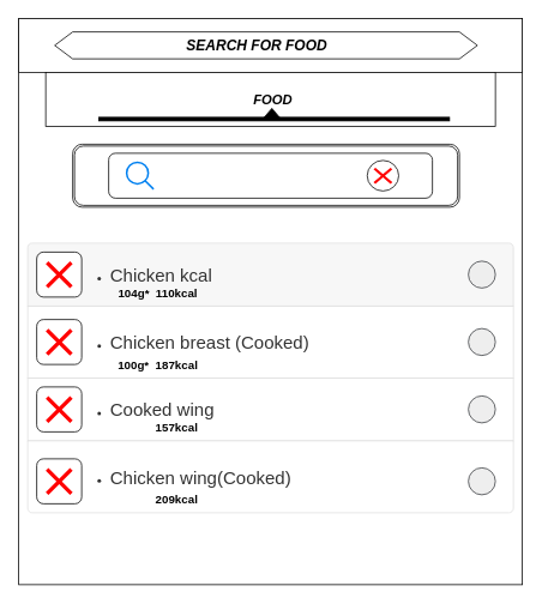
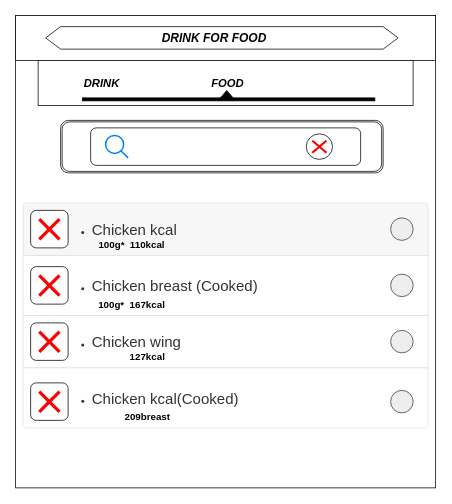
- <mxCell id="9" value="&lt;font style=&quot;font-size: 16px;&quot;&gt;&lt;b&gt;&lt;i&gt;SEARCH FOR FOOD&lt;/i&gt;&lt;/b&gt;&lt;/font&gt;" style="text;html=1;align=center;verticalAlign=middle;whiteSpace=wrap;rounded=0;" vertex="1" parent="1"><mxGeometry x="130" y="35" width="310" height="30" as="geometry" /></mxCell>
+ <mxCell id="9" value="&lt;font style=&quot;font-size: 16px;&quot;&gt;&lt;b&gt;&lt;i&gt;DRINK FOR FOOD&lt;/i&gt;&lt;/b&gt;&lt;/font&gt;" style="text;html=1;align=center;verticalAlign=middle;whiteSpace=wrap;rounded=0;" vertex="1" parent="1"><mxGeometry x="130" y="35" width="310" height="30" as="geometry" /></mxCell>
+ <mxCell id="12" value="&lt;span style=&quot;font-size: 15px;&quot;&gt;&lt;b&gt;&lt;i&gt;DRINK&lt;/i&gt;&lt;/b&gt;&lt;/span&gt;" style="text;html=1;align=center;verticalAlign=middle;whiteSpace=wrap;rounded=0;" vertex="1" parent="1"><mxGeometry x="90" y="95" width="90" height="30" as="geometry" /></mxCell>
- <mxCell id="34" value="&lt;b&gt;&lt;font style=&quot;font-size: 13px;&quot;&gt;&lt;font style=&quot;color: light-dark(rgb(0, 0, 0), rgb(162, 162, 162));&quot;&gt;104g*&lt;/font&gt;&amp;nbsp; 110kcal&lt;/font&gt;&lt;/b&gt;" style="text;html=1;align=center;verticalAlign=middle;whiteSpace=wrap;rounded=0;" vertex="1" parent="1"><mxGeometry x="50" y="310" width="250" height="30" as="geometry" /></mxCell>
+ <mxCell id="34" value="&lt;b&gt;&lt;font style=&quot;font-size: 13px;&quot;&gt;&lt;font style=&quot;color: light-dark(rgb(0, 0, 0), rgb(162, 162, 162));&quot;&gt;100g*&lt;/font&gt;&amp;nbsp; 110kcal&lt;/font&gt;&lt;/b&gt;" style="text;html=1;align=center;verticalAlign=middle;whiteSpace=wrap;rounded=0;" vertex="1" parent="1"><mxGeometry x="50" y="310" width="250" height="30" as="geometry" /></mxCell>
- <mxCell id="35" value="&lt;b&gt;&lt;font style=&quot;font-size: 13px;&quot;&gt;&lt;font style=&quot;color: light-dark(rgb(0, 0, 0), rgb(154, 154, 154));&quot;&gt;&lt;font style=&quot;&quot;&gt;100g*&lt;/font&gt;&amp;nbsp;&lt;/font&gt; 187kcal&lt;/font&gt;&lt;/b&gt;" style="text;html=1;align=center;verticalAlign=middle;whiteSpace=wrap;rounded=0;" vertex="1" parent="1"><mxGeometry x="50" y="390" width="250" height="30" as="geometry" /></mxCell>
+ <mxCell id="35" value="&lt;b&gt;&lt;font style=&quot;font-size: 13px;&quot;&gt;&lt;font style=&quot;color: light-dark(rgb(0, 0, 0), rgb(154, 154, 154));&quot;&gt;&lt;font style=&quot;&quot;&gt;100g*&lt;/font&gt;&amp;nbsp;&lt;/font&gt; 167kcal&lt;/font&gt;&lt;/b&gt;" style="text;html=1;align=center;verticalAlign=middle;whiteSpace=wrap;rounded=0;" vertex="1" parent="1"><mxGeometry x="50" y="390" width="250" height="30" as="geometry" /></mxCell>
- <mxCell id="18" value="&lt;blockquote style=&quot;margin: 0 0 0 40px; border: none; padding: 0px;&quot;&gt;&lt;ul&gt;&lt;li&gt;&lt;font style=&quot;font-size: 20px;&quot;&gt;Cooked wing&lt;/font&gt;&lt;/li&gt;&lt;/ul&gt;&lt;/blockquote&gt;" style="text;strokeColor=#DFDFDF;fillColor=#FFFFFF;align=left;verticalAlign=middle;spacingLeft=10;spacingRight=10;overflow=hidden;points=[[0,0.5],[1,0.5]];portConstraint=eastwest;rotatable=0;whiteSpace=wrap;html=1;rSize=5;fontColor=#333333;" vertex="1" parent="1"><mxGeometry x="30" y="420" width="540" height="70" as="geometry" /></mxCell>
+ <mxCell id="18" value="&lt;blockquote style=&quot;margin: 0 0 0 40px; border: none; padding: 0px;&quot;&gt;&lt;ul&gt;&lt;li&gt;&lt;font style=&quot;font-size: 20px;&quot;&gt;Chicken wing&lt;/font&gt;&lt;/li&gt;&lt;/ul&gt;&lt;/blockquote&gt;" style="text;strokeColor=#DFDFDF;fillColor=#FFFFFF;align=left;verticalAlign=middle;spacingLeft=10;spacingRight=10;overflow=hidden;points=[[0,0.5],[1,0.5]];portConstraint=eastwest;rotatable=0;whiteSpace=wrap;html=1;rSize=5;fontColor=#333333;" vertex="1" parent="1"><mxGeometry x="30" y="420" width="540" height="70" as="geometry" /></mxCell>
- <mxCell id="36" value="&lt;b&gt;&lt;font style=&quot;font-size: 13px;&quot;&gt;&lt;font style=&quot;color: light-dark(rgb(255, 255, 255), rgb(136, 136, 136));&quot;&gt;100g*&lt;/font&gt;&amp;nbsp; 157kcal&lt;/font&gt;&lt;/b&gt;" style="text;html=1;align=center;verticalAlign=middle;whiteSpace=wrap;rounded=0;" vertex="1" parent="1"><mxGeometry x="50" y="460" width="250" height="30" as="geometry" /></mxCell>
+ <mxCell id="36" value="&lt;b&gt;&lt;font style=&quot;font-size: 13px;&quot;&gt;&lt;font style=&quot;color: light-dark(rgb(255, 255, 255), rgb(136, 136, 136));&quot;&gt;100g*&lt;/font&gt;&amp;nbsp; 127kcal&lt;/font&gt;&lt;/b&gt;" style="text;html=1;align=center;verticalAlign=middle;whiteSpace=wrap;rounded=0;" vertex="1" parent="1"><mxGeometry x="50" y="460" width="250" height="30" as="geometry" /></mxCell>
- <mxCell id="19" value="&lt;blockquote style=&quot;margin: 0 0 0 40px; border: none; padding: 0px;&quot;&gt;&lt;ul&gt;&lt;li&gt;&lt;font style=&quot;font-size: 20px;&quot;&gt;Chicken wing(Cooked)&lt;/font&gt;&lt;/li&gt;&lt;/ul&gt;&lt;/blockquote&gt;" style="text;strokeColor=#DFDFDF;fillColor=#FFFFFF;align=left;verticalAlign=middle;spacingLeft=10;spacingRight=10;overflow=hidden;points=[[0,0.5],[1,0.5]];portConstraint=eastwest;rotatable=0;whiteSpace=wrap;html=1;shape=mxgraph.bootstrap.bottomButton;rSize=5;fontColor=#333333;" vertex="1" parent="1"><mxGeometry x="30" y="490" width="540" height="80" as="geometry" /></mxCell>
+ <mxCell id="19" value="&lt;blockquote style=&quot;margin: 0 0 0 40px; border: none; padding: 0px;&quot;&gt;&lt;ul&gt;&lt;li&gt;&lt;font style=&quot;font-size: 20px;&quot;&gt;Chicken kcal(Cooked)&lt;/font&gt;&lt;/li&gt;&lt;/ul&gt;&lt;/blockquote&gt;" style="text;strokeColor=#DFDFDF;fillColor=#FFFFFF;align=left;verticalAlign=middle;spacingLeft=10;spacingRight=10;overflow=hidden;points=[[0,0.5],[1,0.5]];portConstraint=eastwest;rotatable=0;whiteSpace=wrap;html=1;shape=mxgraph.bootstrap.bottomButton;rSize=5;fontColor=#333333;" vertex="1" parent="1"><mxGeometry x="30" y="490" width="540" height="80" as="geometry" /></mxCell>
- <mxCell id="37" value="&lt;b&gt;&lt;font style=&quot;font-size: 13px;&quot;&gt;&lt;font style=&quot;color: light-dark(rgb(255, 255, 255), rgb(136, 136, 136));&quot;&gt;&lt;font style=&quot;&quot;&gt;100g*&lt;/font&gt;&amp;nbsp;&lt;/font&gt; 209kcal&lt;/font&gt;&lt;/b&gt;" style="text;html=1;align=center;verticalAlign=middle;whiteSpace=wrap;rounded=0;" vertex="1" parent="1"><mxGeometry x="50" y="540" width="250" height="30" as="geometry" /></mxCell>
+ <mxCell id="37" value="&lt;b&gt;&lt;font style=&quot;font-size: 13px;&quot;&gt;&lt;font style=&quot;color: light-dark(rgb(255, 255, 255), rgb(136, 136, 136));&quot;&gt;&lt;font style=&quot;&quot;&gt;100g*&lt;/font&gt;&amp;nbsp;&lt;/font&gt; 209breast&lt;/font&gt;&lt;/b&gt;" style="text;html=1;align=center;verticalAlign=middle;whiteSpace=wrap;rounded=0;" vertex="1" parent="1"><mxGeometry x="50" y="540" width="250" height="30" as="geometry" /></mxCell>
